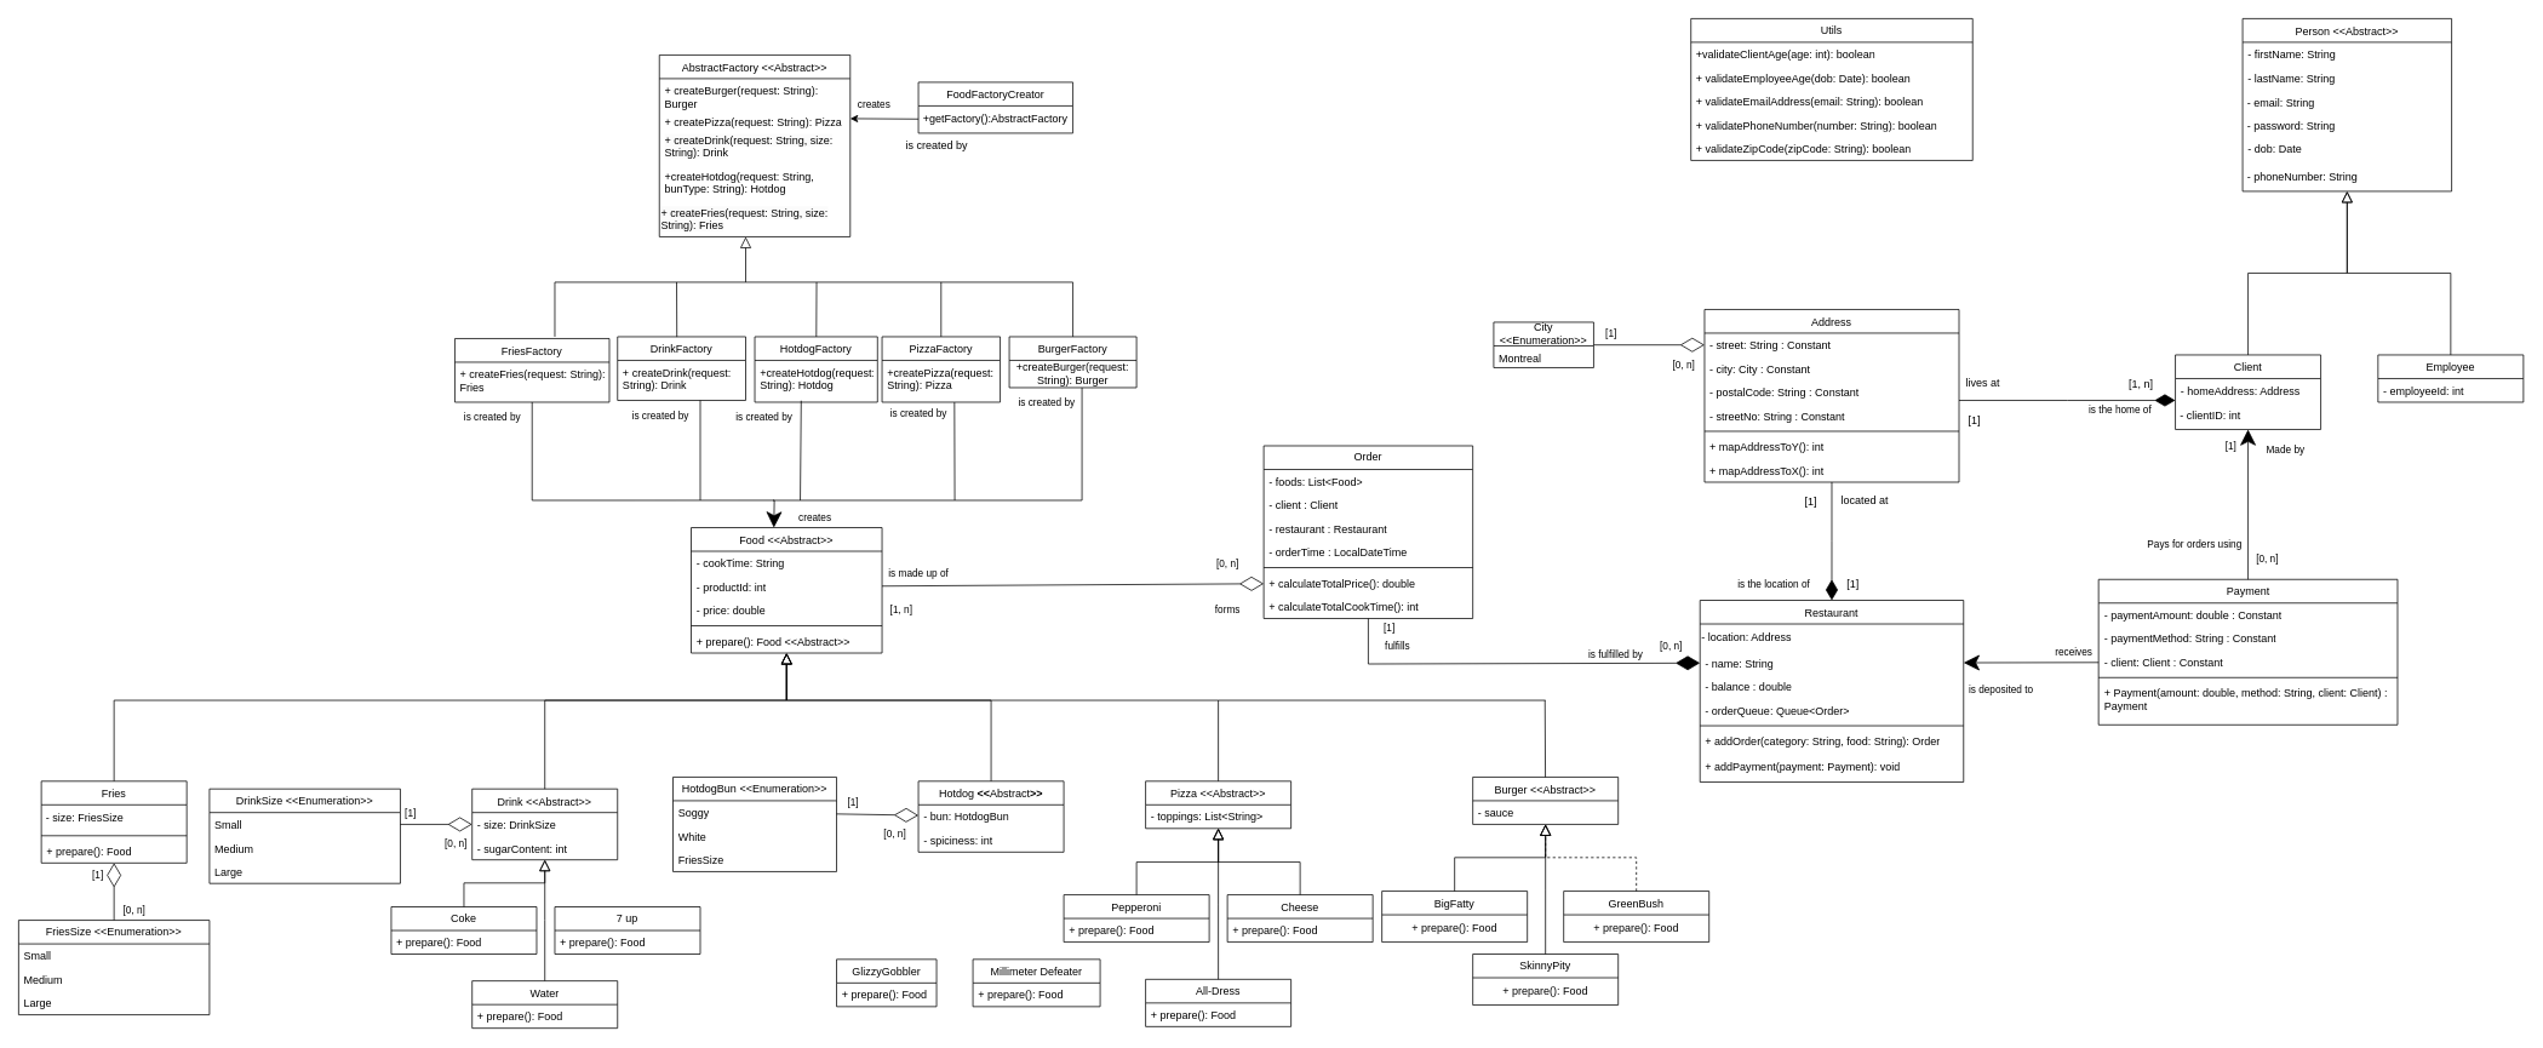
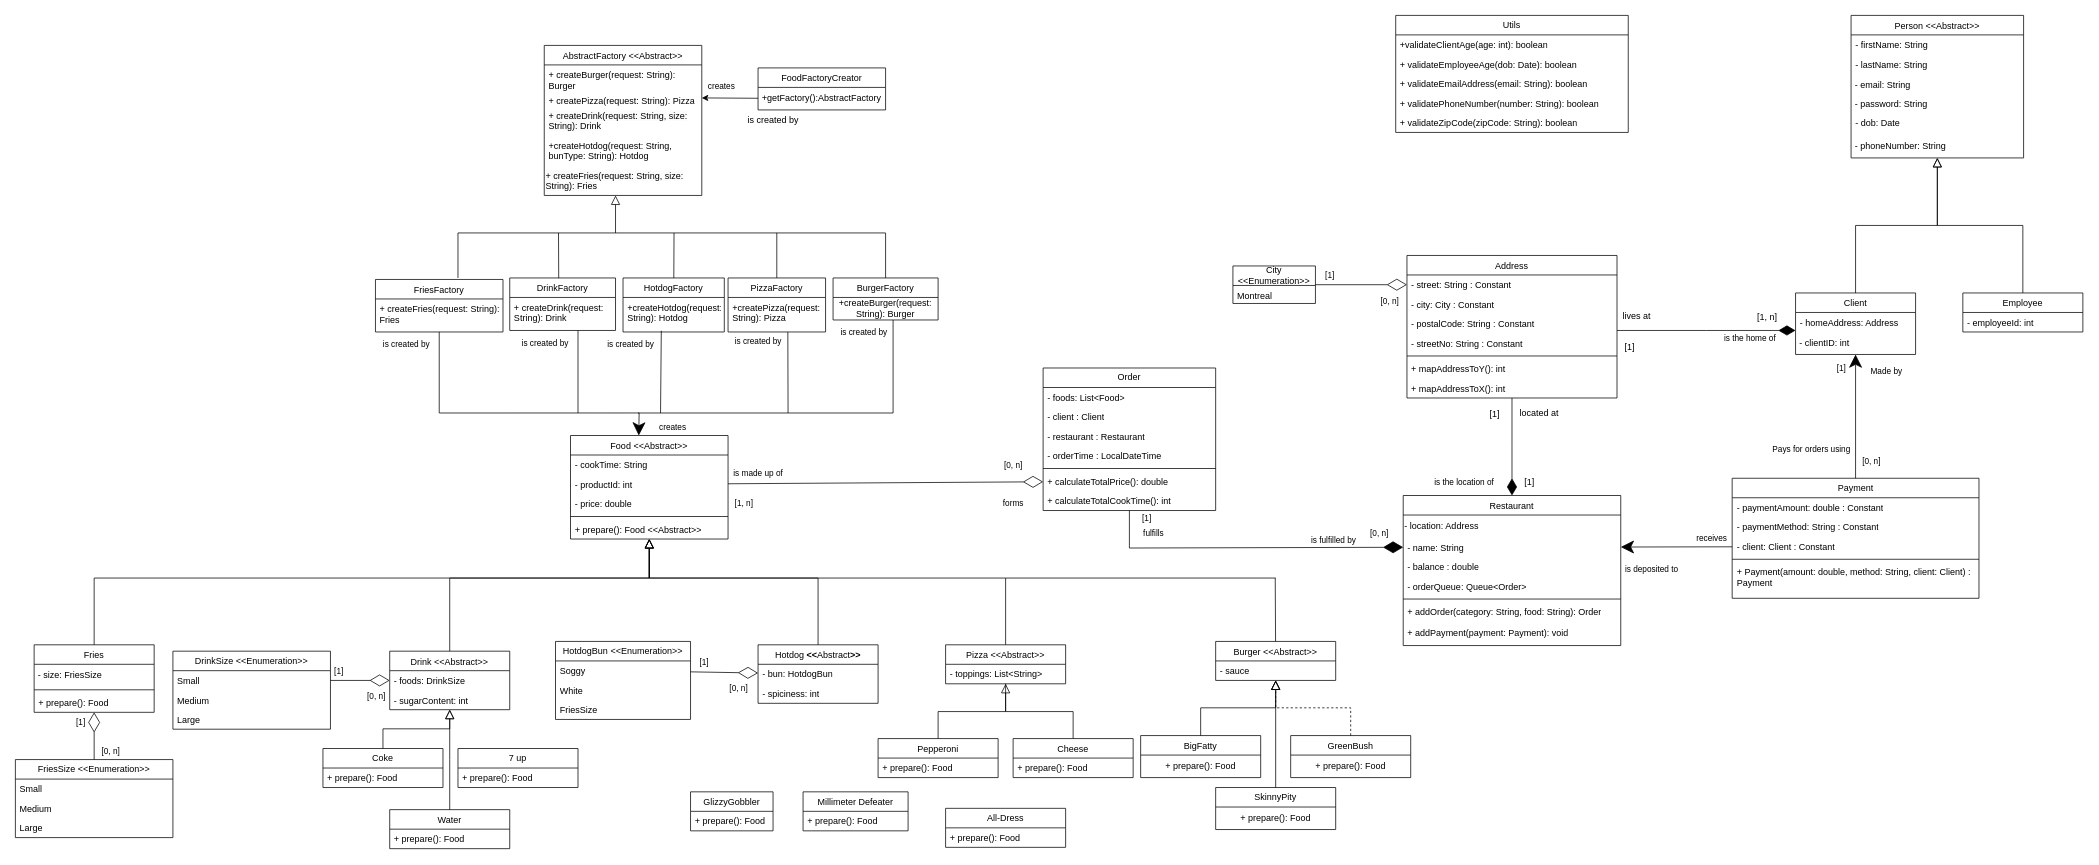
- <mxCell id="80" value="- size: DrinkSize" style="text;strokeColor=none;fillColor=none;align=left;verticalAlign=top;spacingLeft=4;spacingRight=4;overflow=hidden;rotatable=0;points=[[0,0.5],[1,0.5]];portConstraint=eastwest;whiteSpace=wrap;html=1;" parent="79" vertex="1"><mxGeometry y="26" width="160" height="26" as="geometry" /></mxCell>
+ <mxCell id="80" value="- foods: DrinkSize" style="text;strokeColor=none;fillColor=none;align=left;verticalAlign=top;spacingLeft=4;spacingRight=4;overflow=hidden;rotatable=0;points=[[0,0.5],[1,0.5]];portConstraint=eastwest;whiteSpace=wrap;html=1;" parent="79" vertex="1"><mxGeometry y="26" width="160" height="26" as="geometry" /></mxCell>
- <mxCell id="158" value="" style="endArrow=block;endSize=10;endFill=0;shadow=0;strokeWidth=1;rounded=0;curved=0;edgeStyle=elbowEdgeStyle;elbow=vertical;" parent="1" source="65" target="63" edge="1"><mxGeometry width="160" relative="1" as="geometry"><mxPoint x="1020" y="1021" as="sourcePoint" /><mxPoint x="1129" y="881" as="targetPoint" /></mxGeometry></mxCell>
+ <mxCell id="158" value="" style="endArrow=none;endSize=10;endFill=0;shadow=0;strokeWidth=1;rounded=0;curved=0;edgeStyle=elbowEdgeStyle;elbow=vertical;" parent="1" source="65" target="63" edge="1"><mxGeometry width="160" relative="1" as="geometry"><mxPoint x="1020" y="1021" as="sourcePoint" /><mxPoint x="1129" y="881" as="targetPoint" /></mxGeometry></mxCell>
- <mxCell id="159" value="" style="endArrow=block;endSize=10;endFill=0;shadow=0;strokeWidth=1;rounded=0;curved=0;edgeStyle=elbowEdgeStyle;elbow=vertical;" parent="1" source="69" target="63" edge="1"><mxGeometry width="160" relative="1" as="geometry"><mxPoint x="1470" y="999" as="sourcePoint" /><mxPoint x="1579" y="859" as="targetPoint" /></mxGeometry></mxCell>
